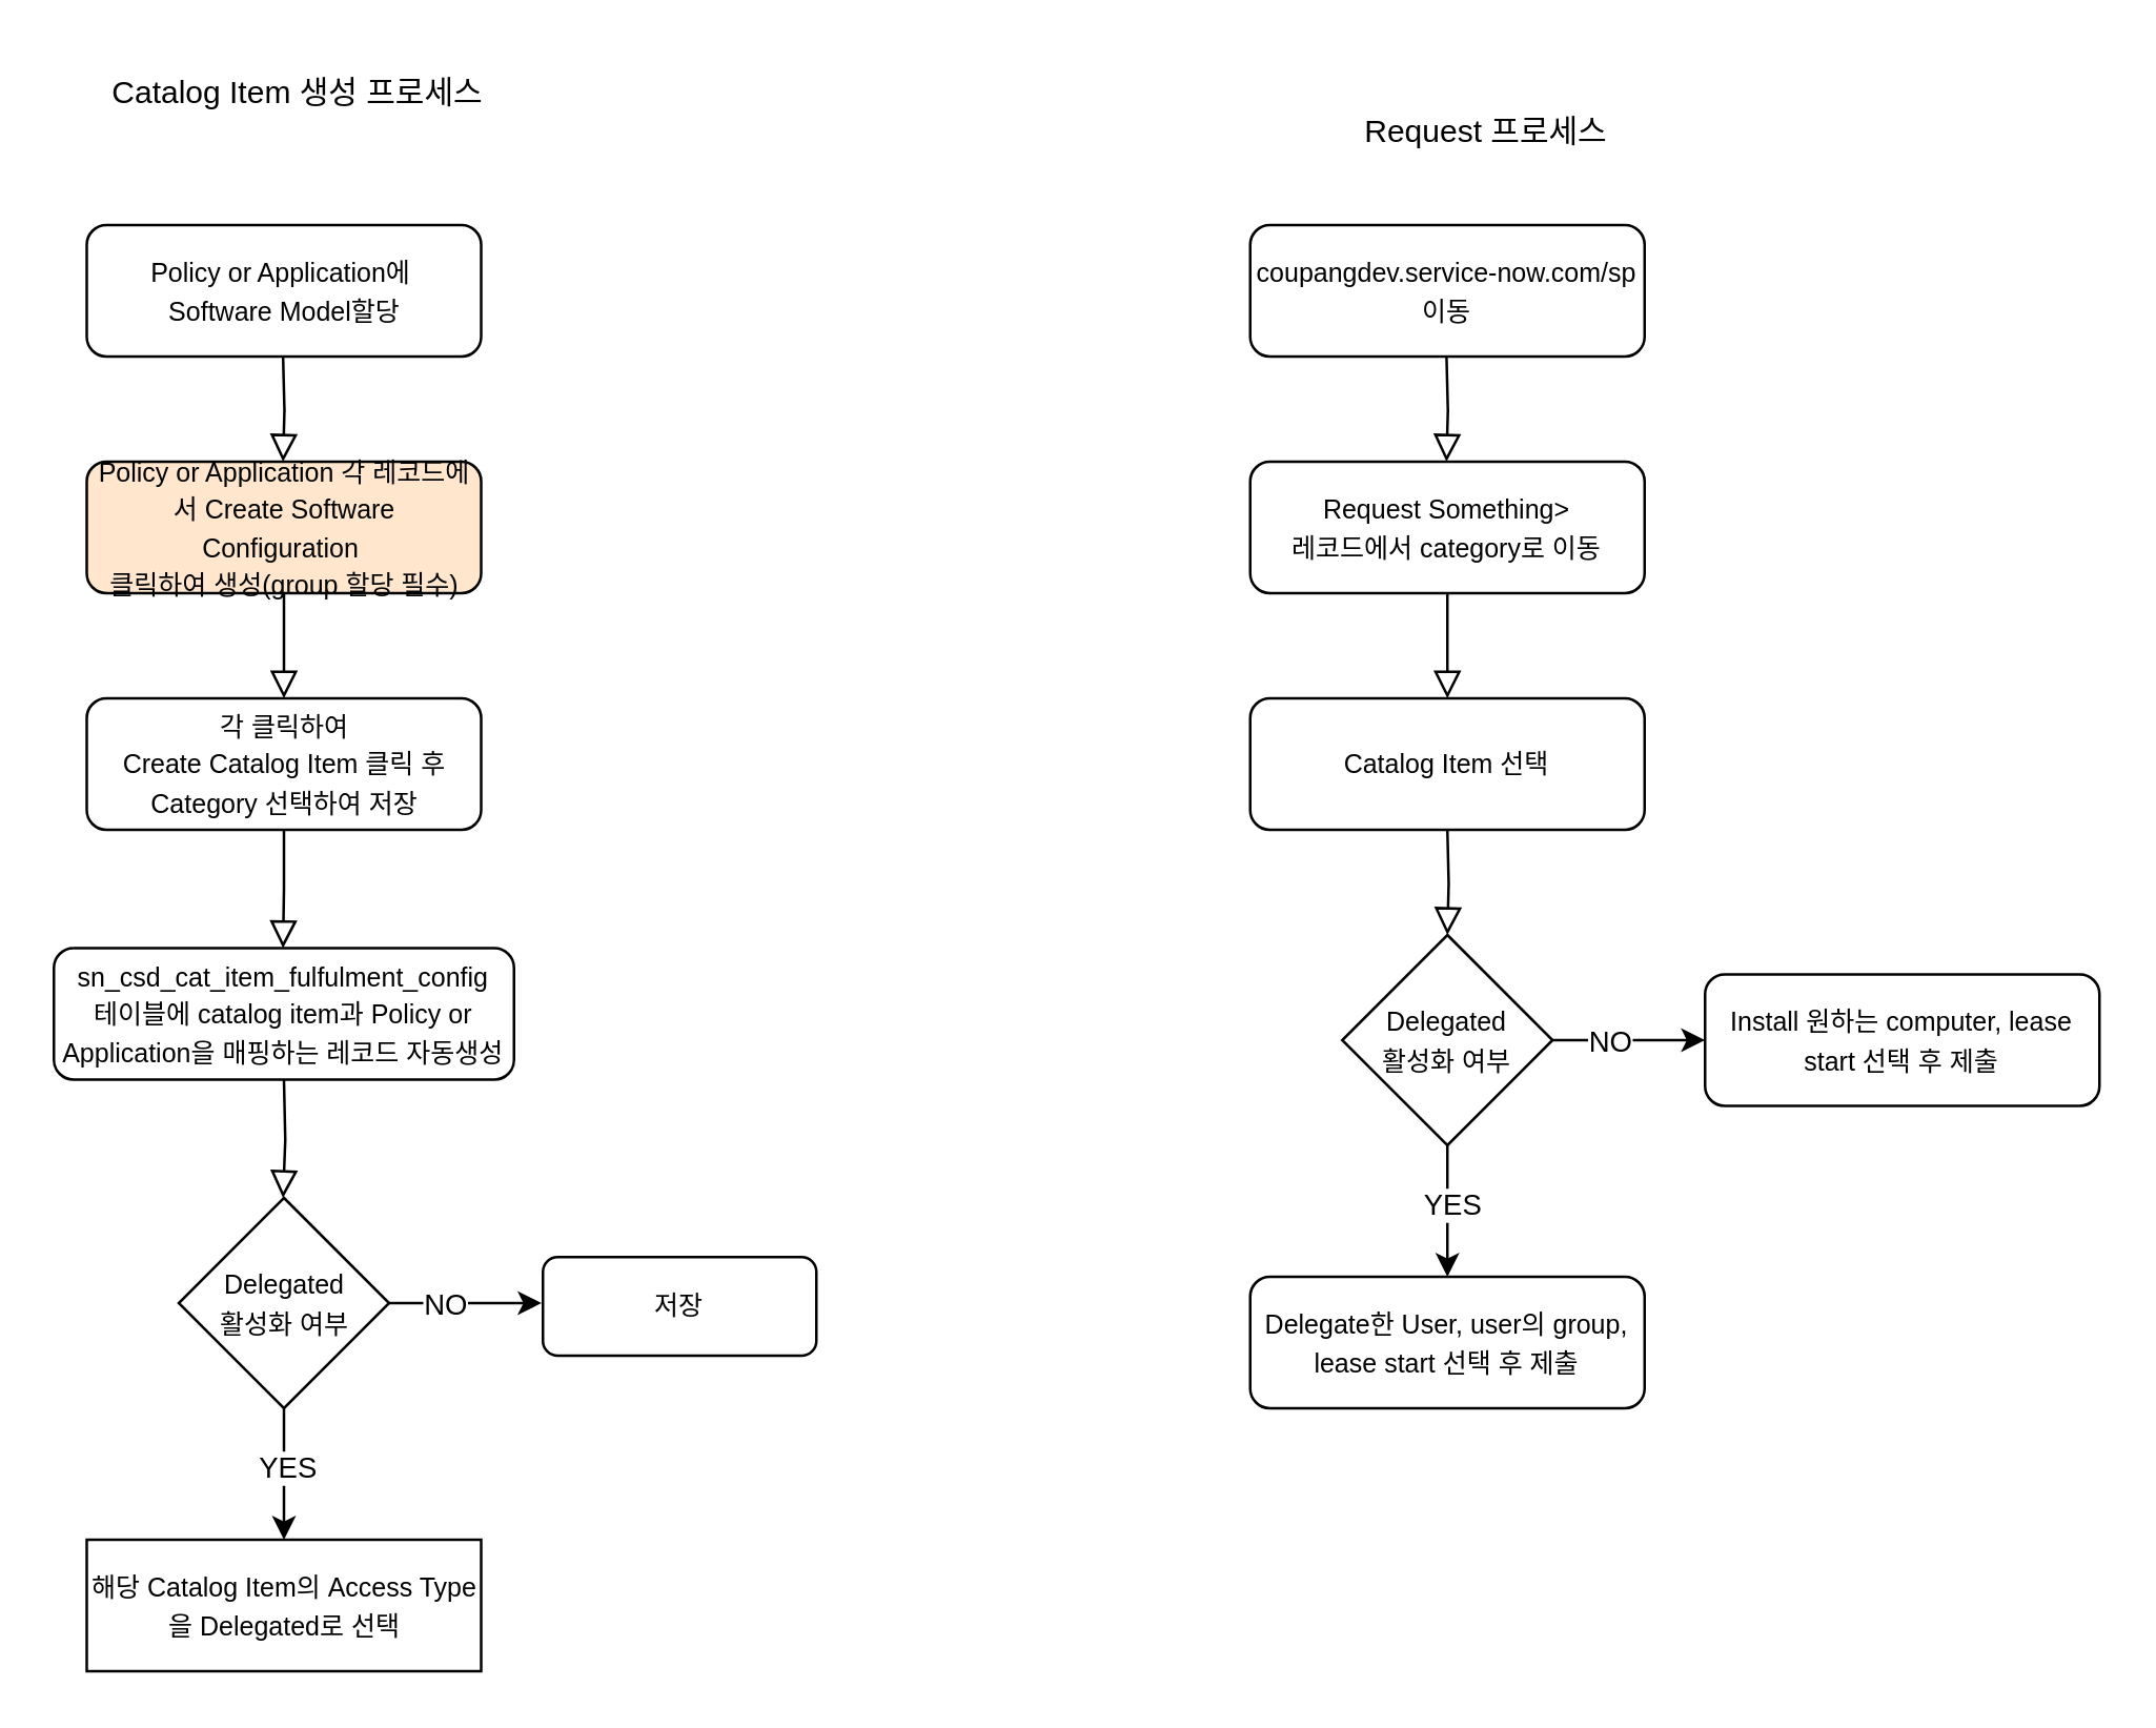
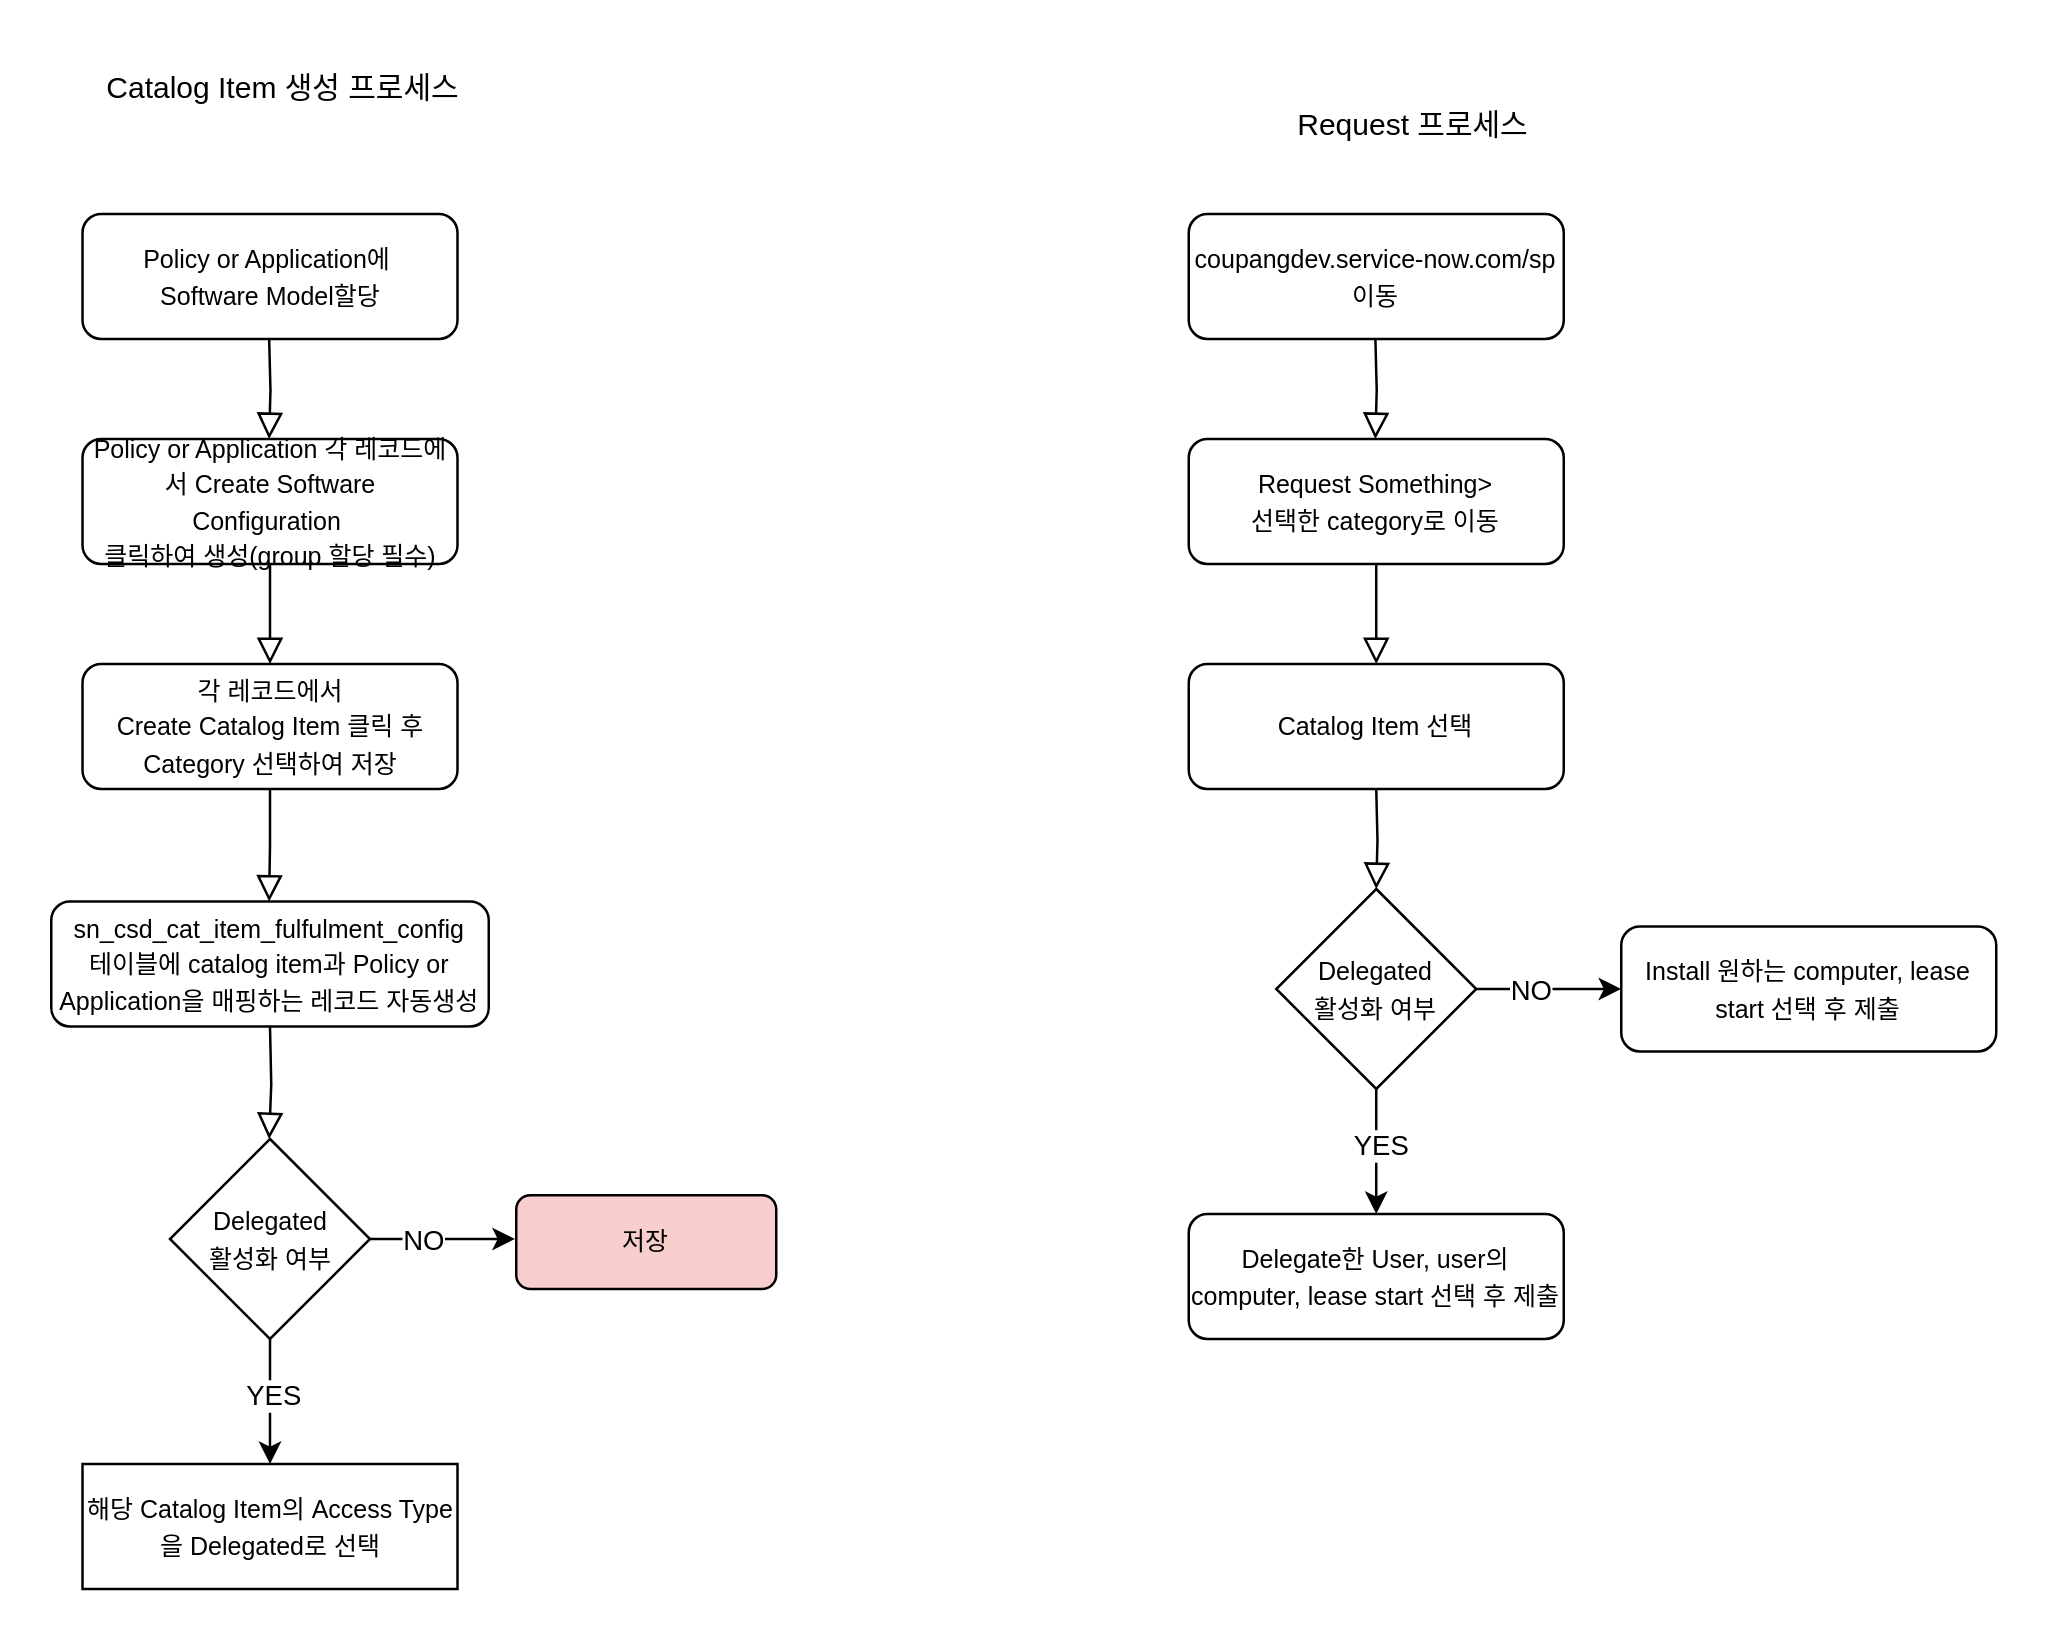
- <mxCell id="3" value="&lt;span style=&quot;font-size: 10px;&quot;&gt;Policy or Application 각 레코드에서 Create Software Configuration&amp;nbsp;&lt;/span&gt;&lt;div&gt;&lt;span style=&quot;font-size: 10px;&quot;&gt;클릭하여 생성(group 할당 필수)&lt;/span&gt;&lt;/div&gt;" style="rounded=1;whiteSpace=wrap;html=1;fontSize=12;glass=0;strokeWidth=1;shadow=0;fillColor=#ffe6cc;" parent="1" vertex="1"><mxGeometry x="32.5" y="175" width="150" height="50" as="geometry" /></mxCell>
+ <mxCell id="3" value="&lt;span style=&quot;font-size: 10px;&quot;&gt;Policy or Application 각 레코드에서 Create Software Configuration&amp;nbsp;&lt;/span&gt;&lt;div&gt;&lt;span style=&quot;font-size: 10px;&quot;&gt;클릭하여 생성(group 할당 필수)&lt;/span&gt;&lt;/div&gt;" style="rounded=1;whiteSpace=wrap;html=1;fontSize=12;glass=0;strokeWidth=1;shadow=0;" parent="1" vertex="1"><mxGeometry x="32.5" y="175" width="150" height="50" as="geometry" /></mxCell>
- <mxCell id="12" value="&lt;span style=&quot;font-size: 10px;&quot;&gt;Request Something&amp;gt;&lt;/span&gt;&lt;div&gt;&lt;span style=&quot;font-size: 10px;&quot;&gt;레코드에서 category로 이동&lt;/span&gt;&lt;/div&gt;" style="rounded=1;whiteSpace=wrap;html=1;fontSize=12;glass=0;strokeWidth=1;shadow=0;" vertex="1" parent="1"><mxGeometry x="475" y="175" width="150" height="50" as="geometry" /></mxCell>
+ <mxCell id="12" value="&lt;span style=&quot;font-size: 10px;&quot;&gt;Request Something&amp;gt;&lt;/span&gt;&lt;div&gt;&lt;span style=&quot;font-size: 10px;&quot;&gt;선택한 category로 이동&lt;/span&gt;&lt;/div&gt;" style="rounded=1;whiteSpace=wrap;html=1;fontSize=12;glass=0;strokeWidth=1;shadow=0;" vertex="1" parent="1"><mxGeometry x="475" y="175" width="150" height="50" as="geometry" /></mxCell>
- <mxCell id="6" value="&lt;span style=&quot;font-size: 10px;&quot;&gt;각 클릭하여&lt;/span&gt;&lt;div&gt;&lt;span style=&quot;font-size: 10px;&quot;&gt;Create Catalog Item 클릭 후&lt;/span&gt;&lt;/div&gt;&lt;div&gt;&lt;span style=&quot;font-size: 10px;&quot;&gt;Category 선택하여 저장&lt;/span&gt;&lt;/div&gt;" style="rounded=1;whiteSpace=wrap;html=1;fontSize=12;glass=0;strokeWidth=1;shadow=0;" vertex="1" parent="1"><mxGeometry x="32.5" y="265" width="150" height="50" as="geometry" /></mxCell>
+ <mxCell id="6" value="&lt;span style=&quot;font-size: 10px;&quot;&gt;각 레코드에서&lt;/span&gt;&lt;div&gt;&lt;span style=&quot;font-size: 10px;&quot;&gt;Create Catalog Item 클릭 후&lt;/span&gt;&lt;/div&gt;&lt;div&gt;&lt;span style=&quot;font-size: 10px;&quot;&gt;Category 선택하여 저장&lt;/span&gt;&lt;/div&gt;" style="rounded=1;whiteSpace=wrap;html=1;fontSize=12;glass=0;strokeWidth=1;shadow=0;" vertex="1" parent="1"><mxGeometry x="32.5" y="265" width="150" height="50" as="geometry" /></mxCell>
- <mxCell id="20" value="&lt;span style=&quot;font-size: 10px;&quot;&gt;저장&lt;/span&gt;" style="rounded=1;whiteSpace=wrap;html=1;fontSize=12;glass=0;strokeWidth=1;shadow=0;" vertex="1" parent="1"><mxGeometry x="206" y="477.5" width="104" height="37.5" as="geometry" /></mxCell>
+ <mxCell id="20" value="&lt;span style=&quot;font-size: 10px;&quot;&gt;저장&lt;/span&gt;" style="rounded=1;whiteSpace=wrap;html=1;fontSize=12;glass=0;strokeWidth=1;shadow=0;fillColor=#f8cecc;" vertex="1" parent="1"><mxGeometry x="206" y="477.5" width="104" height="37.5" as="geometry" /></mxCell>
- <mxCell id="30" value="&lt;span style=&quot;font-size: 10px;&quot;&gt;Delegate한 User, user의 group, lease start 선택 후 제출&lt;/span&gt;" style="rounded=1;whiteSpace=wrap;html=1;fontSize=12;glass=0;strokeWidth=1;shadow=0;" vertex="1" parent="1"><mxGeometry x="475" y="485" width="150" height="50" as="geometry" /></mxCell>
+ <mxCell id="30" value="&lt;span style=&quot;font-size: 10px;&quot;&gt;Delegate한 User, user의 computer, lease start 선택 후 제출&lt;/span&gt;" style="rounded=1;whiteSpace=wrap;html=1;fontSize=12;glass=0;strokeWidth=1;shadow=0;" vertex="1" parent="1"><mxGeometry x="475" y="485" width="150" height="50" as="geometry" /></mxCell>
